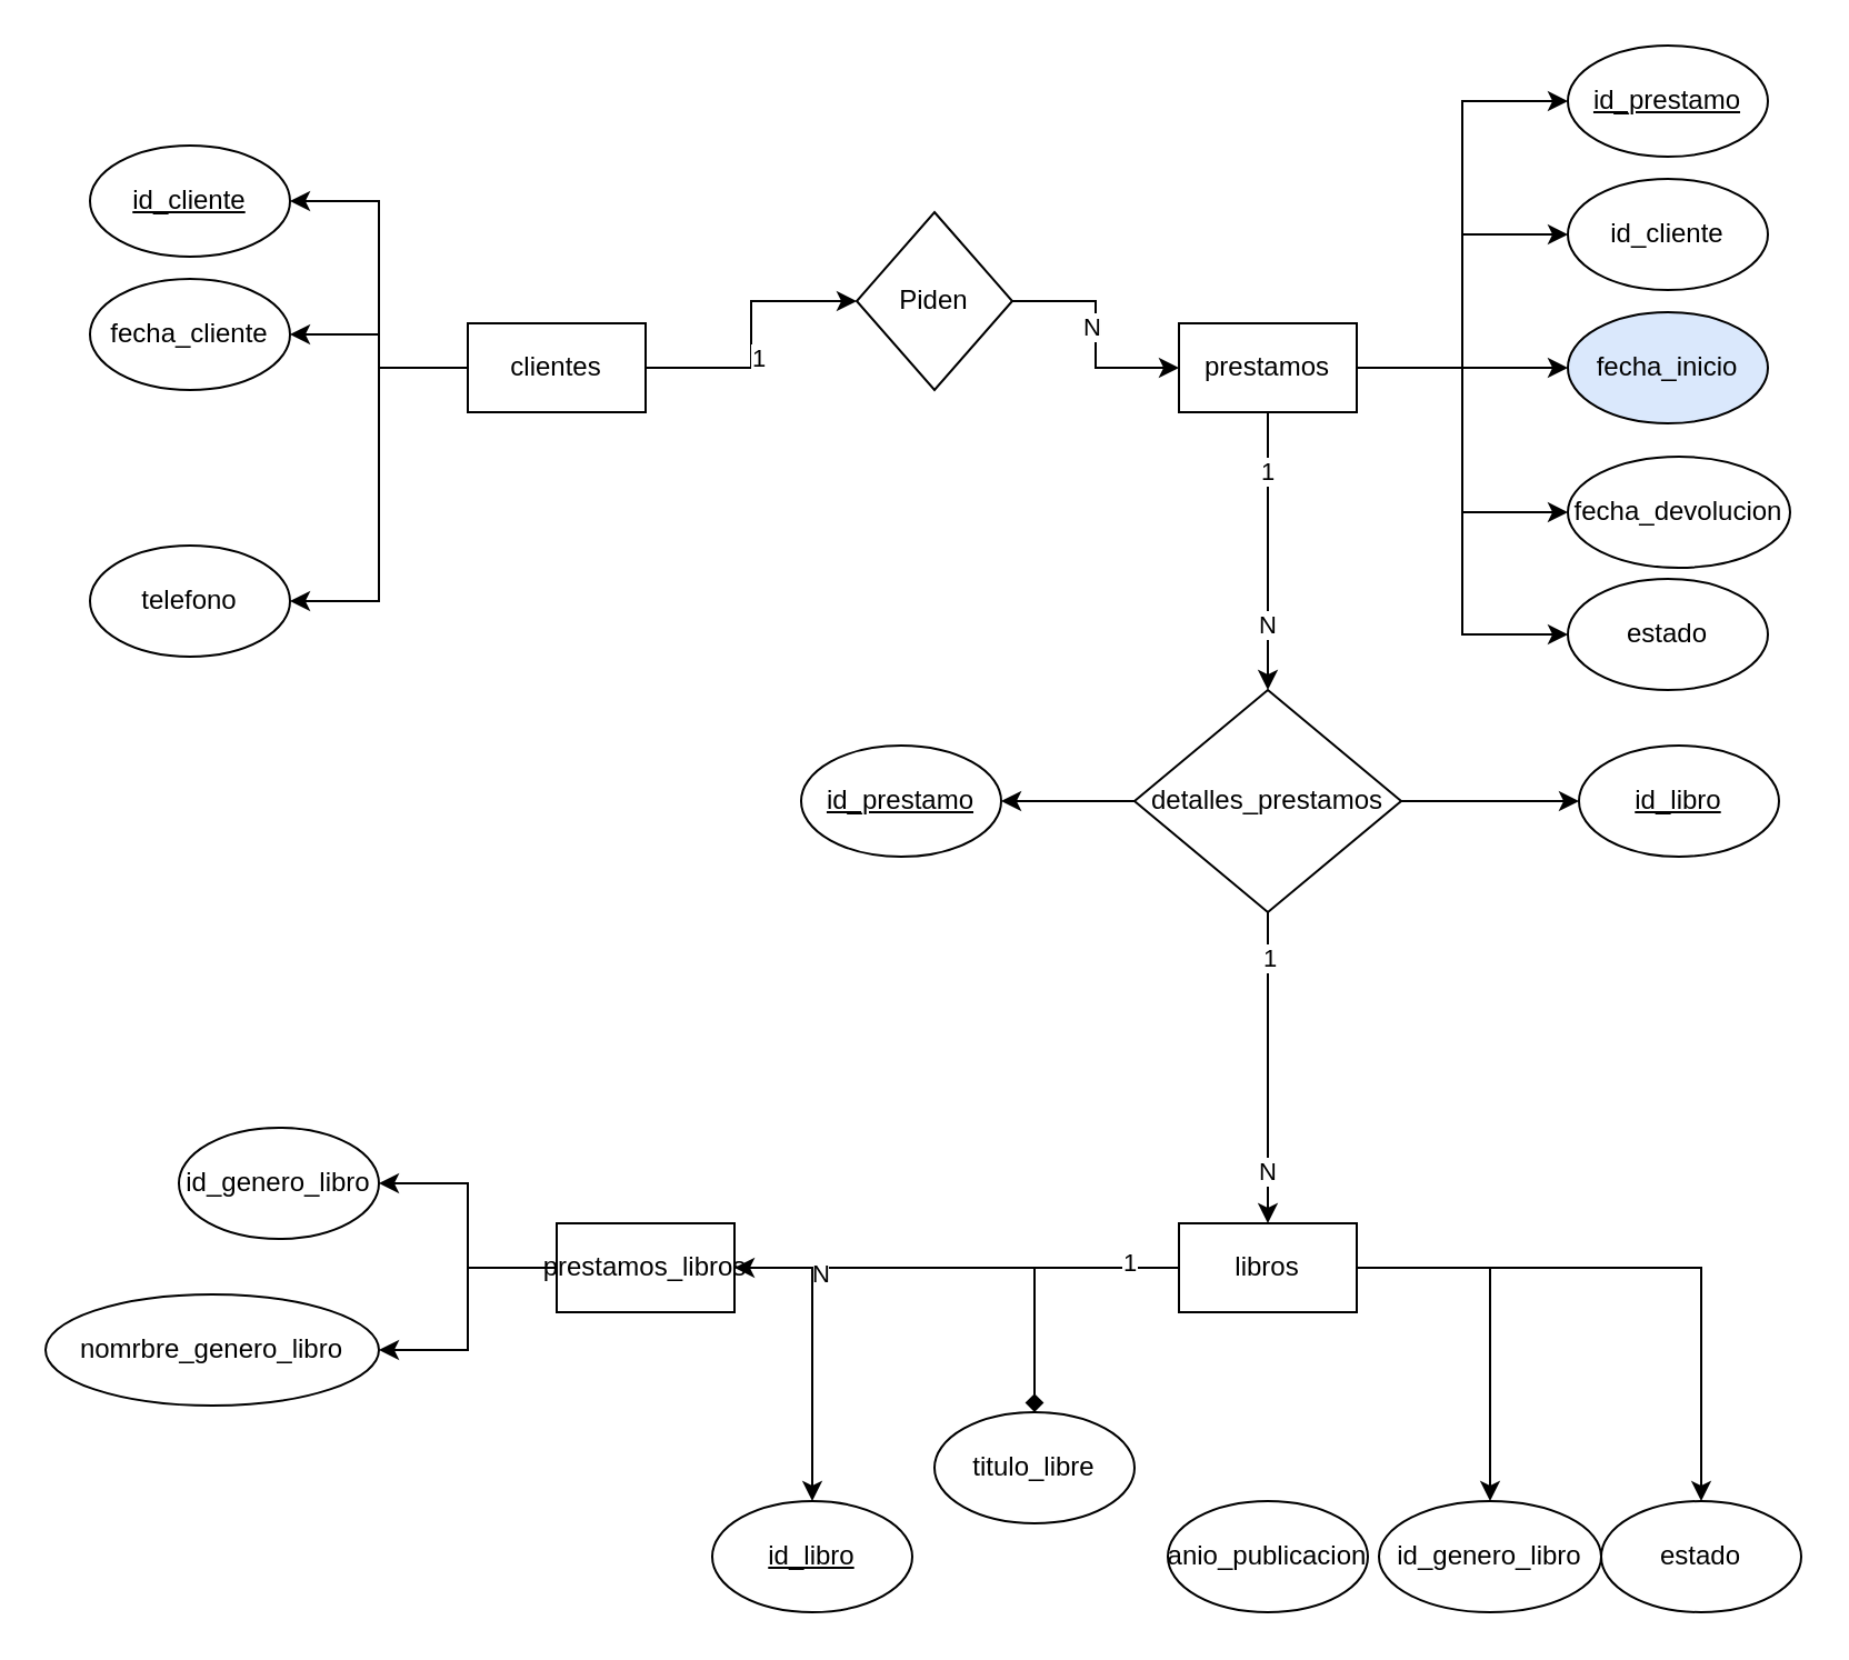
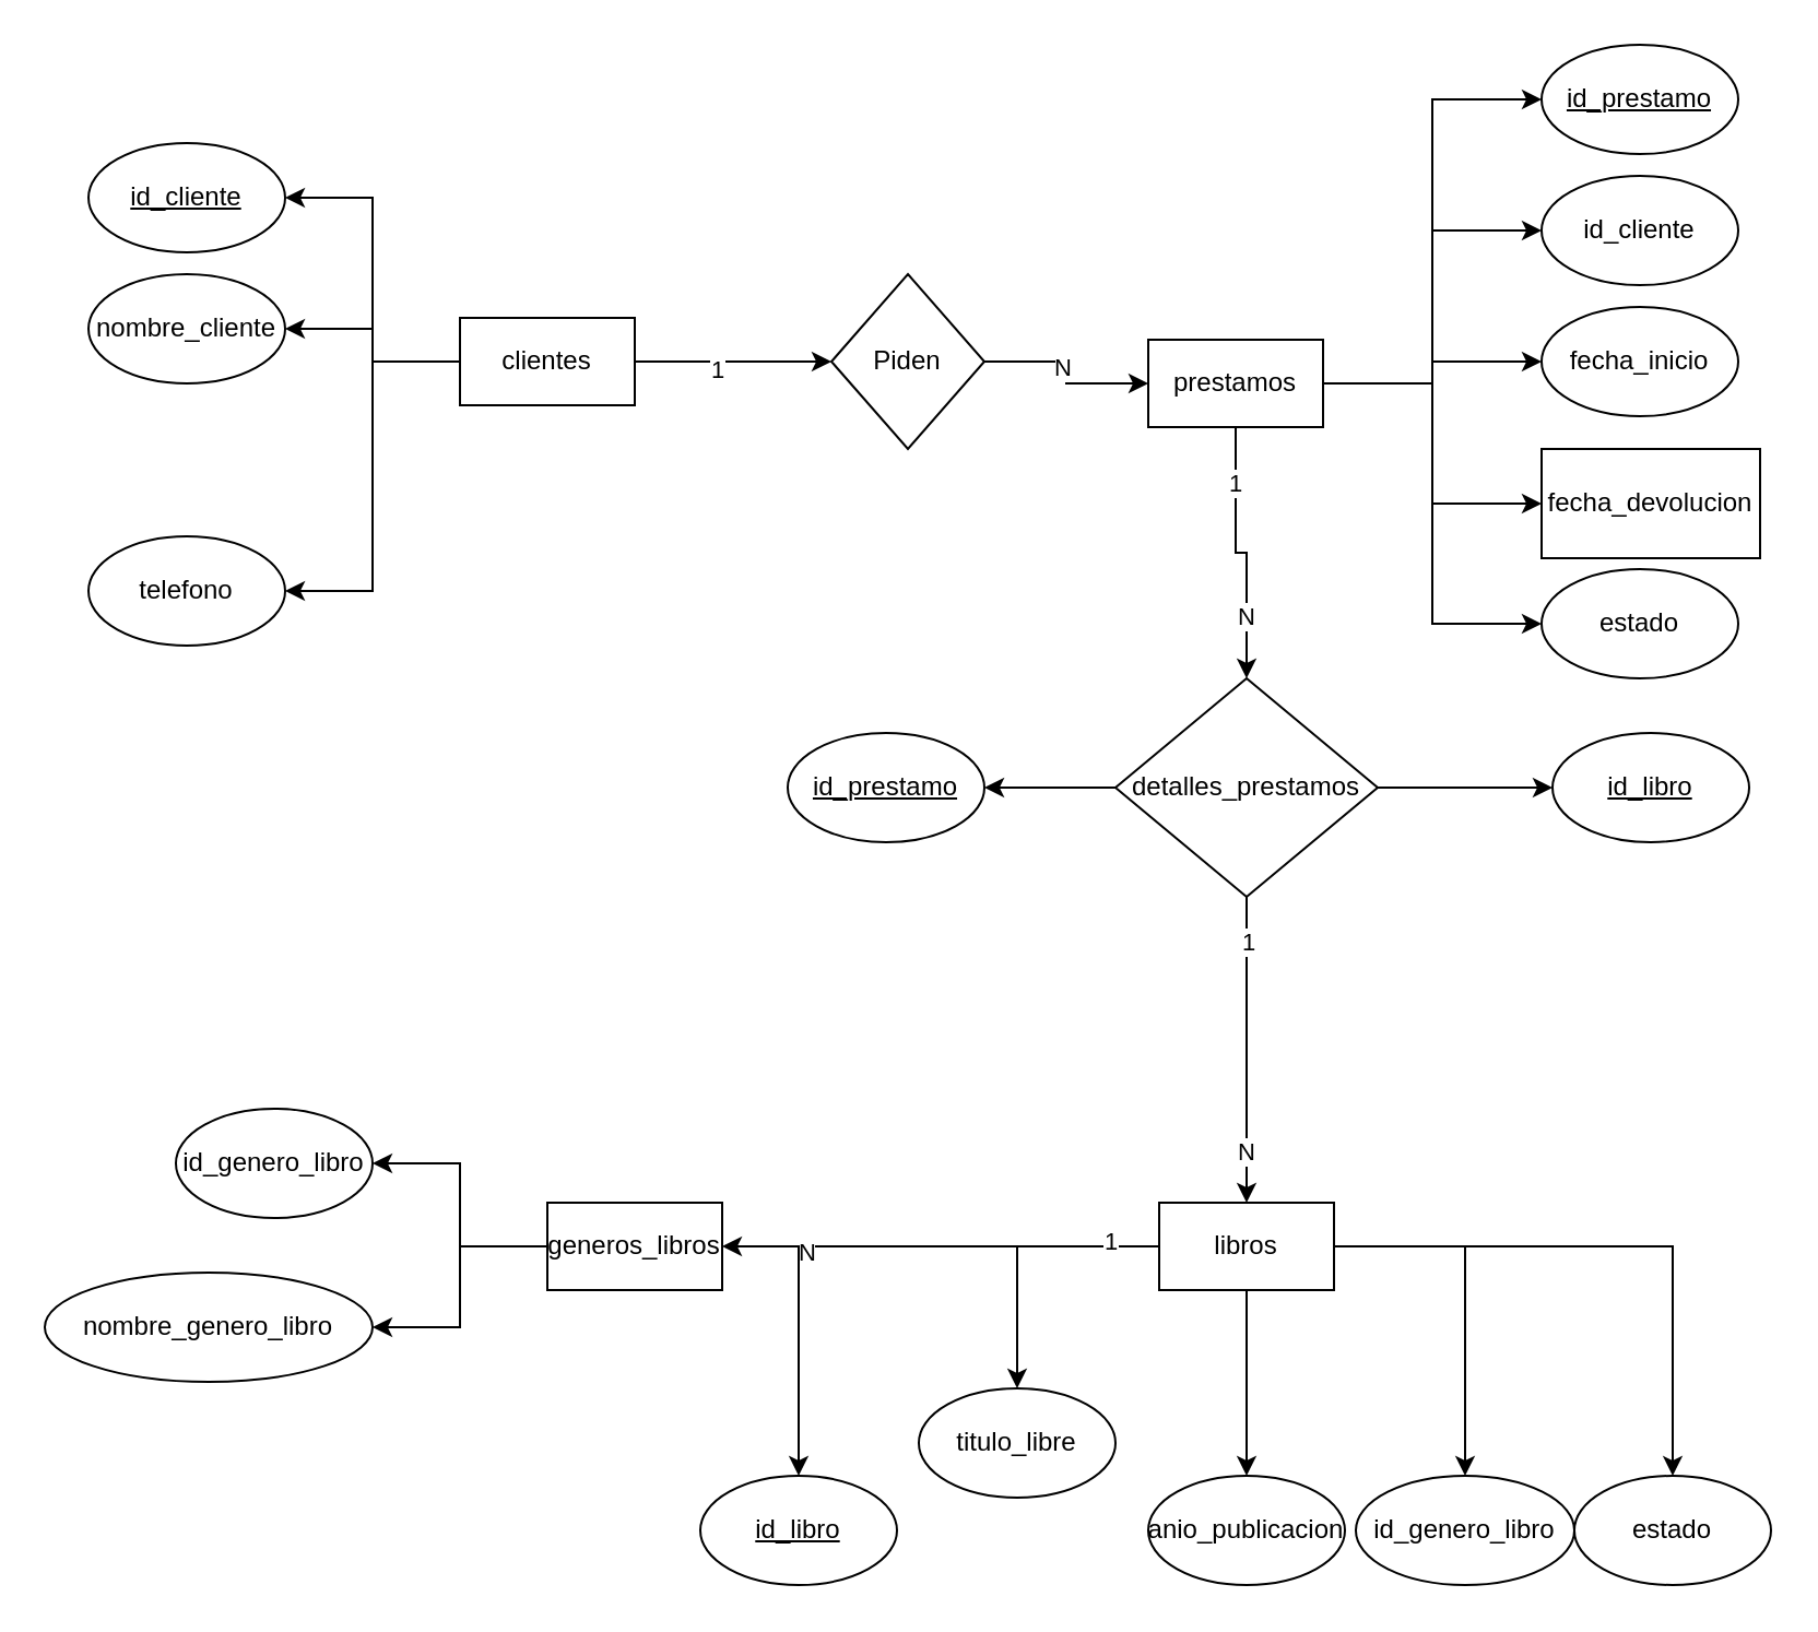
- <mxCell id="22" value="Piden" style="rhombus;whiteSpace=wrap;html=1;" parent="1" vertex="1"><mxGeometry x="385" y="95" width="70" height="80" as="geometry" /></mxCell>
+ <mxCell id="22" value="Piden" style="rhombus;whiteSpace=wrap;html=1;" parent="1" vertex="1"><mxGeometry x="380" y="125" width="70" height="80" as="geometry" /></mxCell>
- <mxCell id="17" value="fecha_cliente" style="ellipse;whiteSpace=wrap;html=1;" parent="1" vertex="1"><mxGeometry x="40" y="125" width="90" height="50" as="geometry" /></mxCell>
+ <mxCell id="17" value="nombre_cliente" style="ellipse;whiteSpace=wrap;html=1;" parent="1" vertex="1"><mxGeometry x="40" y="125" width="90" height="50" as="geometry" /></mxCell>
- <mxCell id="16" value="prestamos" style="rounded=0;whiteSpace=wrap;html=1;" parent="1" vertex="1"><mxGeometry x="530" y="145" width="80" height="40" as="geometry" /></mxCell>
+ <mxCell id="16" value="prestamos" style="rounded=0;whiteSpace=wrap;html=1;" parent="1" vertex="1"><mxGeometry x="525" y="155" width="80" height="40" as="geometry" /></mxCell>
- <mxCell id="30" value="fecha_inicio" style="ellipse;whiteSpace=wrap;html=1;fillColor=#dae8fc;" parent="1" vertex="1"><mxGeometry x="705" y="140" width="90" height="50" as="geometry" /></mxCell>
+ <mxCell id="30" value="fecha_inicio" style="ellipse;whiteSpace=wrap;html=1;" parent="1" vertex="1"><mxGeometry x="705" y="140" width="90" height="50" as="geometry" /></mxCell>
- <mxCell id="31" value="fecha_devolucion" style="ellipse;whiteSpace=wrap;html=1;" parent="1" vertex="1"><mxGeometry x="705" y="205" width="100" height="50" as="geometry" /></mxCell>
+ <mxCell id="31" value="fecha_devolucion" style="whiteSpace=wrap;html=1;rounded=0;" parent="1" vertex="1"><mxGeometry x="705" y="205" width="100" height="50" as="geometry" /></mxCell>
- <mxCell id="52" value="prestamos_libros" style="rounded=0;whiteSpace=wrap;html=1;" parent="1" vertex="1"><mxGeometry x="250" y="550" width="80" height="40" as="geometry" /></mxCell>
+ <mxCell id="52" value="generos_libros" style="rounded=0;whiteSpace=wrap;html=1;" parent="1" vertex="1"><mxGeometry x="250" y="550" width="80" height="40" as="geometry" /></mxCell>
- <mxCell id="54" value="nomrbre_genero_libro" style="ellipse;whiteSpace=wrap;html=1;" parent="1" vertex="1"><mxGeometry x="20" y="582" width="150" height="50" as="geometry" /></mxCell>
+ <mxCell id="54" value="nombre_genero_libro" style="ellipse;whiteSpace=wrap;html=1;" parent="1" vertex="1"><mxGeometry x="20" y="582" width="150" height="50" as="geometry" /></mxCell>
- <mxCell id="39" style="edgeStyle=orthogonalEdgeStyle;rounded=0;orthogonalLoop=1;jettySize=auto;html=1;entryX=0.5;entryY=0;entryDx=0;entryDy=0;endArrow=diamond;" parent="1" source="44" target="45" edge="1"><mxGeometry relative="1" as="geometry" /></mxCell>
+ <mxCell id="39" style="edgeStyle=orthogonalEdgeStyle;rounded=0;orthogonalLoop=1;jettySize=auto;html=1;entryX=0.5;entryY=0;entryDx=0;entryDy=0;" parent="1" source="44" target="45" edge="1"><mxGeometry relative="1" as="geometry" /></mxCell>
+ <mxCell id="36" style="edgeStyle=orthogonalEdgeStyle;rounded=0;orthogonalLoop=1;jettySize=auto;html=1;entryX=0.5;entryY=0;entryDx=0;entryDy=0;" parent="1" source="44" target="46" edge="1"><mxGeometry relative="1" as="geometry" /></mxCell>
